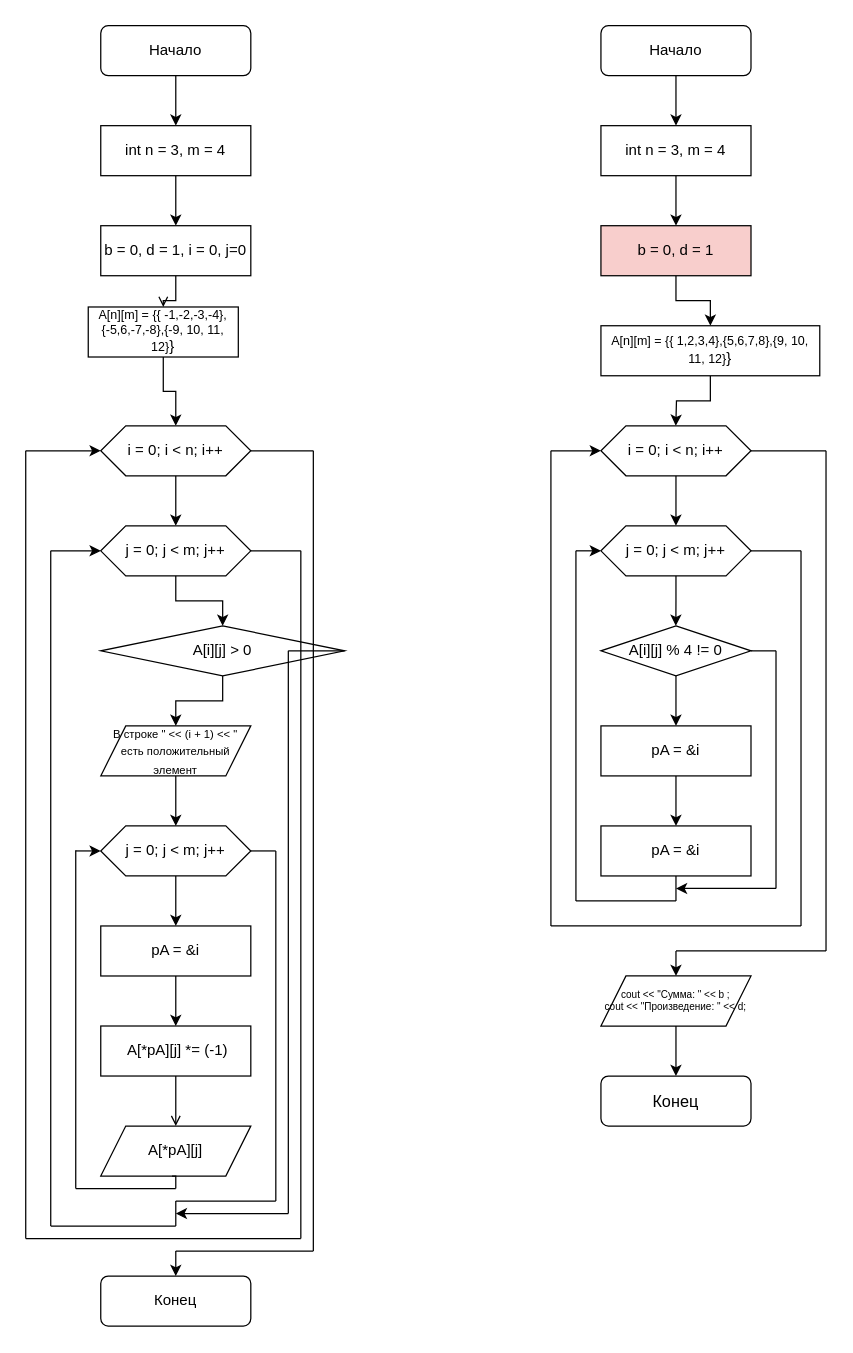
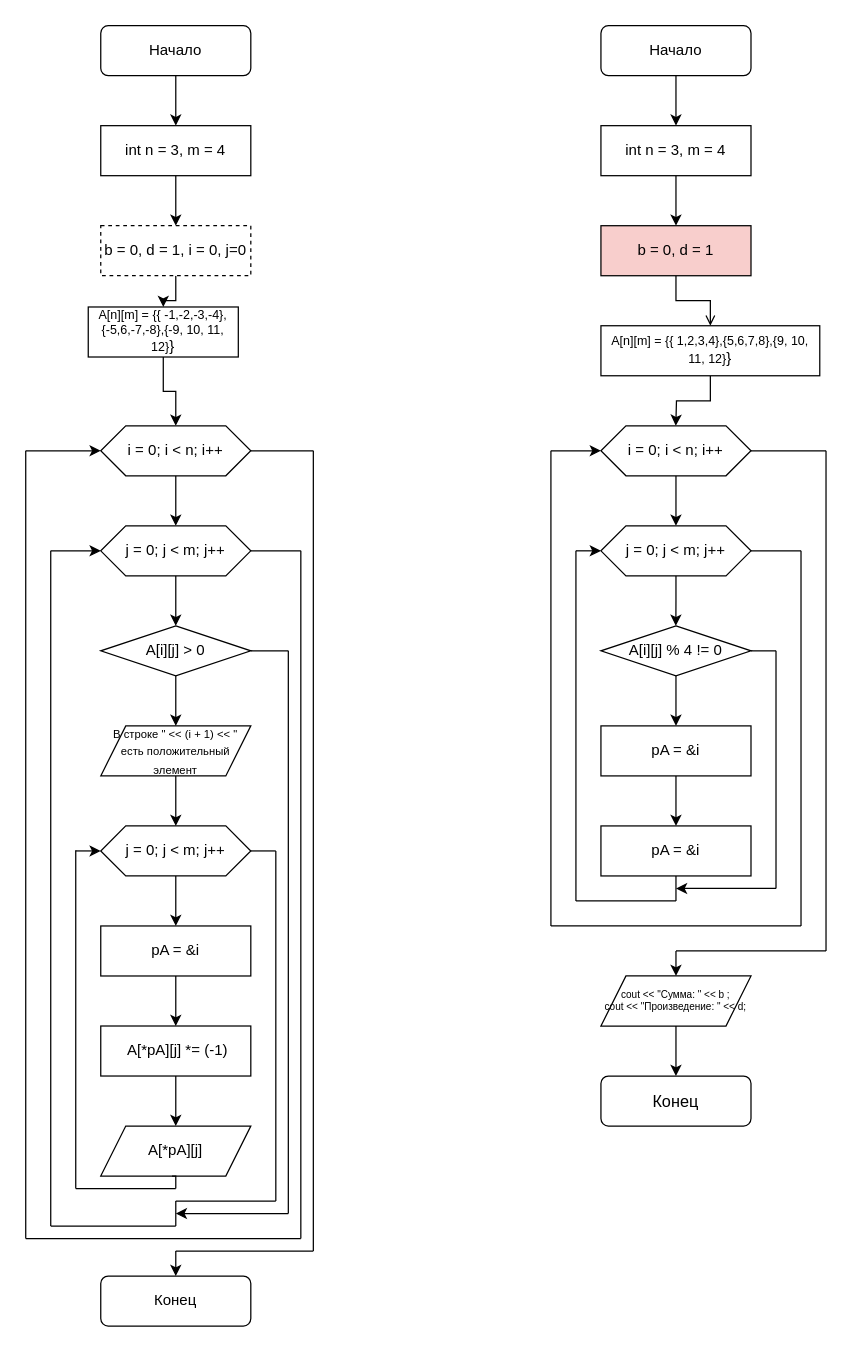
- <mxCell id="7" value="b = 0, d = 1, i = 0, j=0" style="rounded=0;whiteSpace=wrap;html=1;" vertex="1" parent="1"><mxGeometry x="80" y="180" width="120" height="40" as="geometry" /></mxCell>
+ <mxCell id="7" value="b = 0, d = 1, i = 0, j=0" style="rounded=0;whiteSpace=wrap;html=1;dashed=1;" vertex="1" parent="1"><mxGeometry x="80" y="180" width="120" height="40" as="geometry" /></mxCell>
- <mxCell id="6" style="edgeStyle=orthogonalEdgeStyle;rounded=0;orthogonalLoop=1;jettySize=auto;html=1;exitX=0.5;exitY=1;exitDx=0;exitDy=0;endArrow=open;" edge="1" parent="1" source="7" target="9"><mxGeometry relative="1" as="geometry"><mxPoint x="140" y="260" as="targetPoint" /></mxGeometry></mxCell>
+ <mxCell id="6" style="edgeStyle=orthogonalEdgeStyle;rounded=0;orthogonalLoop=1;jettySize=auto;html=1;exitX=0.5;exitY=1;exitDx=0;exitDy=0;" edge="1" parent="1" source="7" target="9"><mxGeometry relative="1" as="geometry"><mxPoint x="140" y="260" as="targetPoint" /></mxGeometry></mxCell>
- <mxCell id="53" style="edgeStyle=orthogonalEdgeStyle;rounded=0;orthogonalLoop=1;jettySize=auto;html=1;exitX=0.5;exitY=1;exitDx=0;exitDy=0;" edge="1" parent="1" source="54" target="56"><mxGeometry relative="1" as="geometry"><mxPoint x="540" y="260" as="targetPoint" /></mxGeometry></mxCell>
+ <mxCell id="53" style="edgeStyle=orthogonalEdgeStyle;rounded=0;orthogonalLoop=1;jettySize=auto;html=1;exitX=0.5;exitY=1;exitDx=0;exitDy=0;endArrow=open;" edge="1" parent="1" source="54" target="56"><mxGeometry relative="1" as="geometry"><mxPoint x="540" y="260" as="targetPoint" /></mxGeometry></mxCell>
- <mxCell id="15" value="A[i][j] &amp;gt; 0" style="rhombus;whiteSpace=wrap;html=1;fontSize=12;" vertex="1" parent="1"><mxGeometry x="80" y="500" width="195" height="40" as="geometry" /></mxCell>
+ <mxCell id="15" value="A[i][j] &amp;gt; 0" style="rhombus;whiteSpace=wrap;html=1;fontSize=12;" vertex="1" parent="1"><mxGeometry x="80" y="500" width="120" height="40" as="geometry" /></mxCell>
- <mxCell id="22" style="edgeStyle=orthogonalEdgeStyle;rounded=0;orthogonalLoop=1;jettySize=auto;html=1;exitX=0.5;exitY=1;exitDx=0;exitDy=0;entryX=0.5;entryY=0;entryDx=0;entryDy=0;fontSize=12;endArrow=open;" edge="1" parent="1" source="23" target="24"><mxGeometry relative="1" as="geometry" /></mxCell>
+ <mxCell id="22" style="edgeStyle=orthogonalEdgeStyle;rounded=0;orthogonalLoop=1;jettySize=auto;html=1;exitX=0.5;exitY=1;exitDx=0;exitDy=0;entryX=0.5;entryY=0;entryDx=0;entryDy=0;fontSize=12;" edge="1" parent="1" source="23" target="24"><mxGeometry relative="1" as="geometry" /></mxCell>
